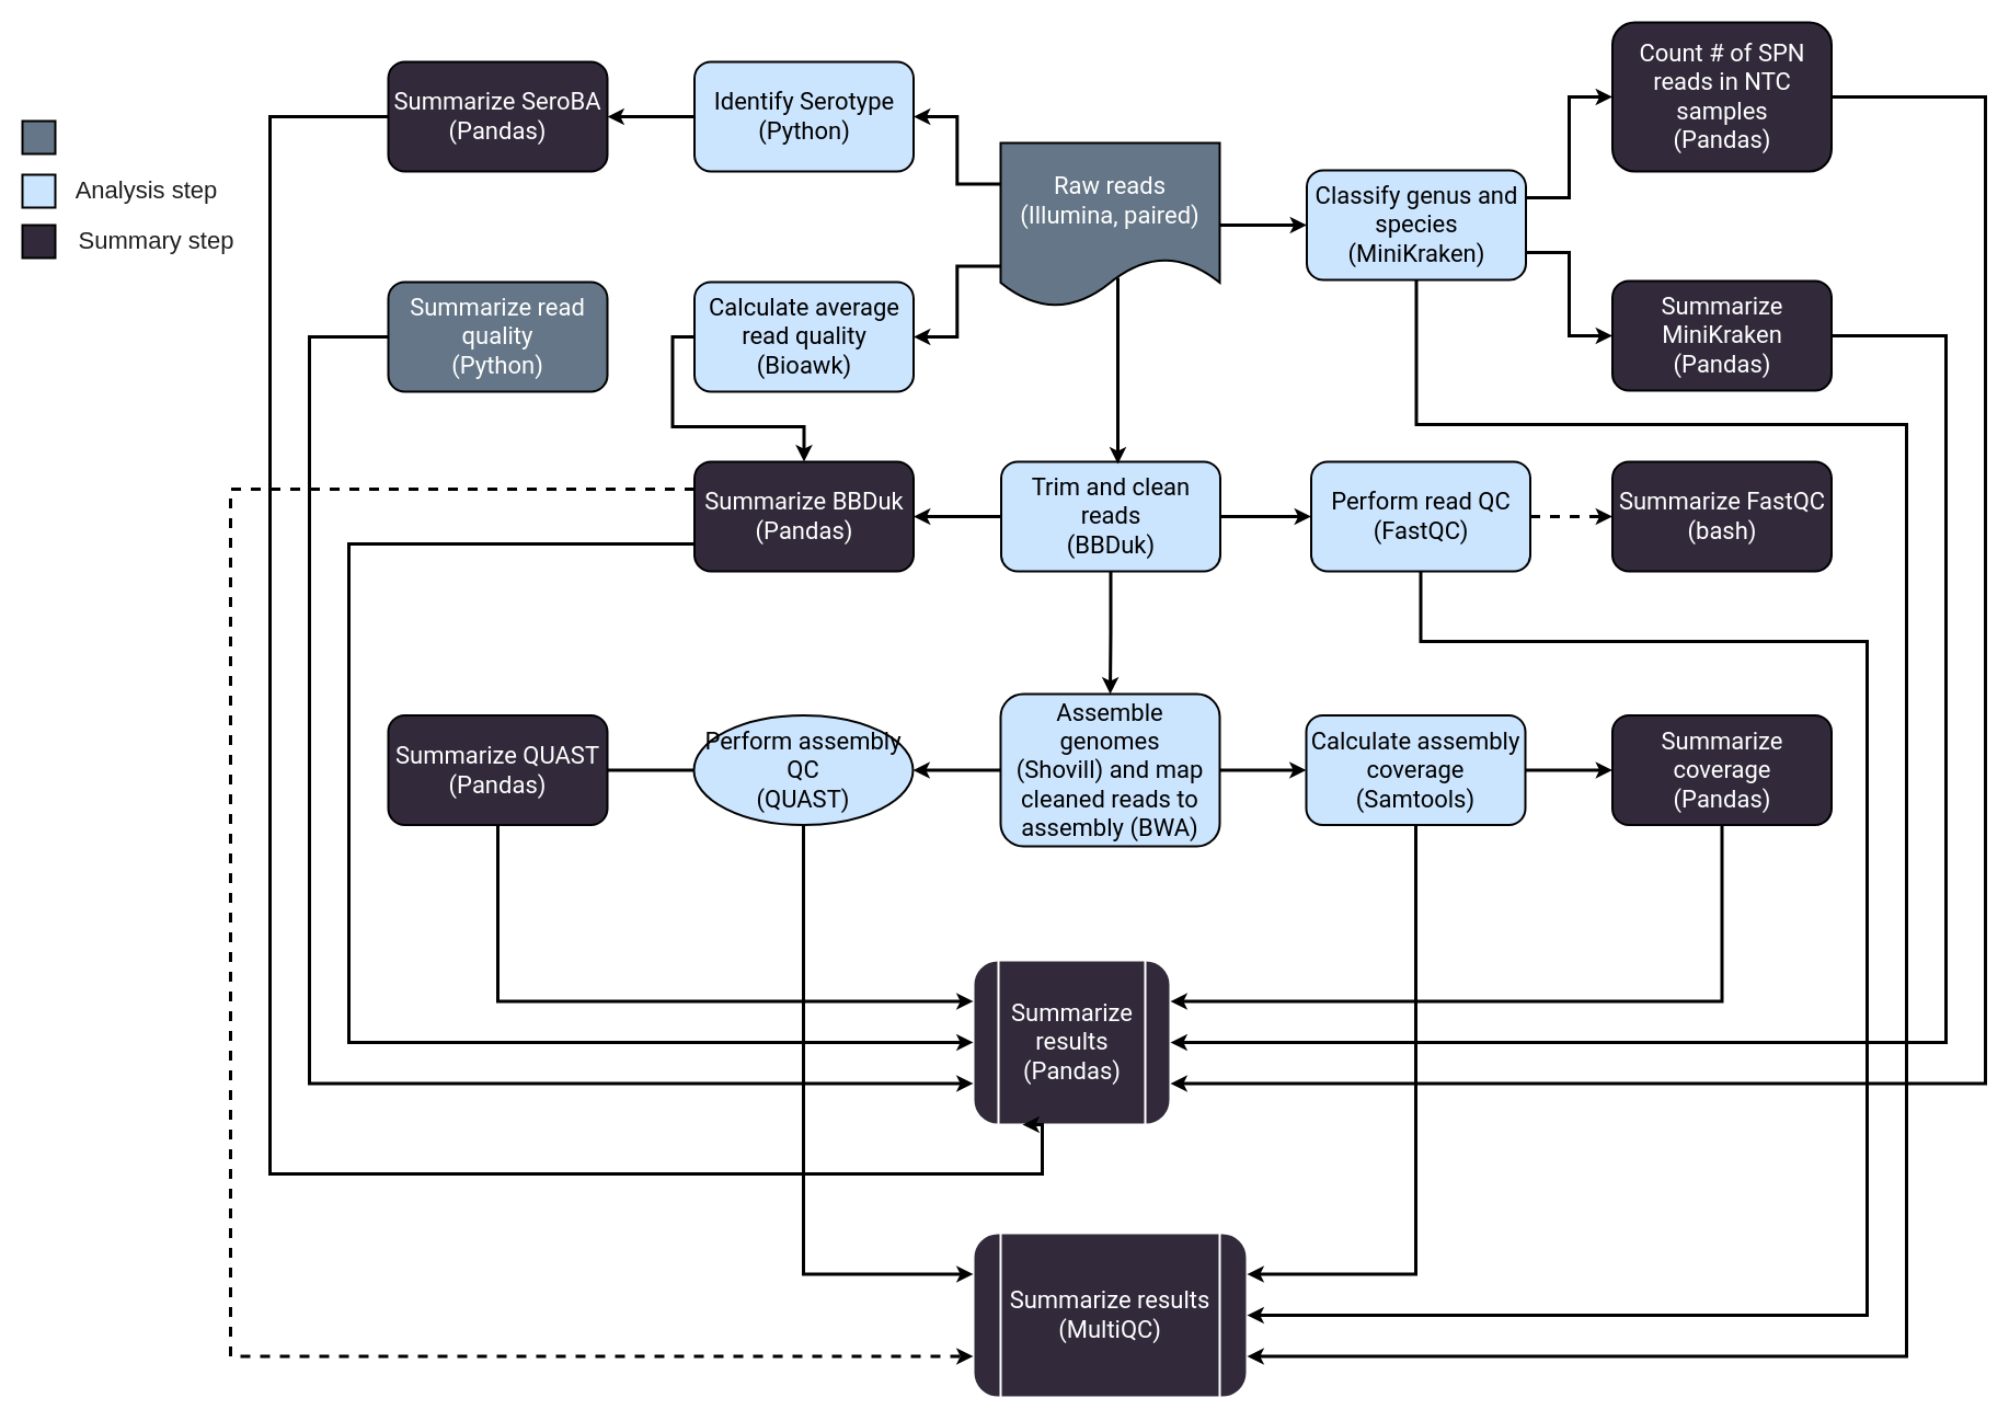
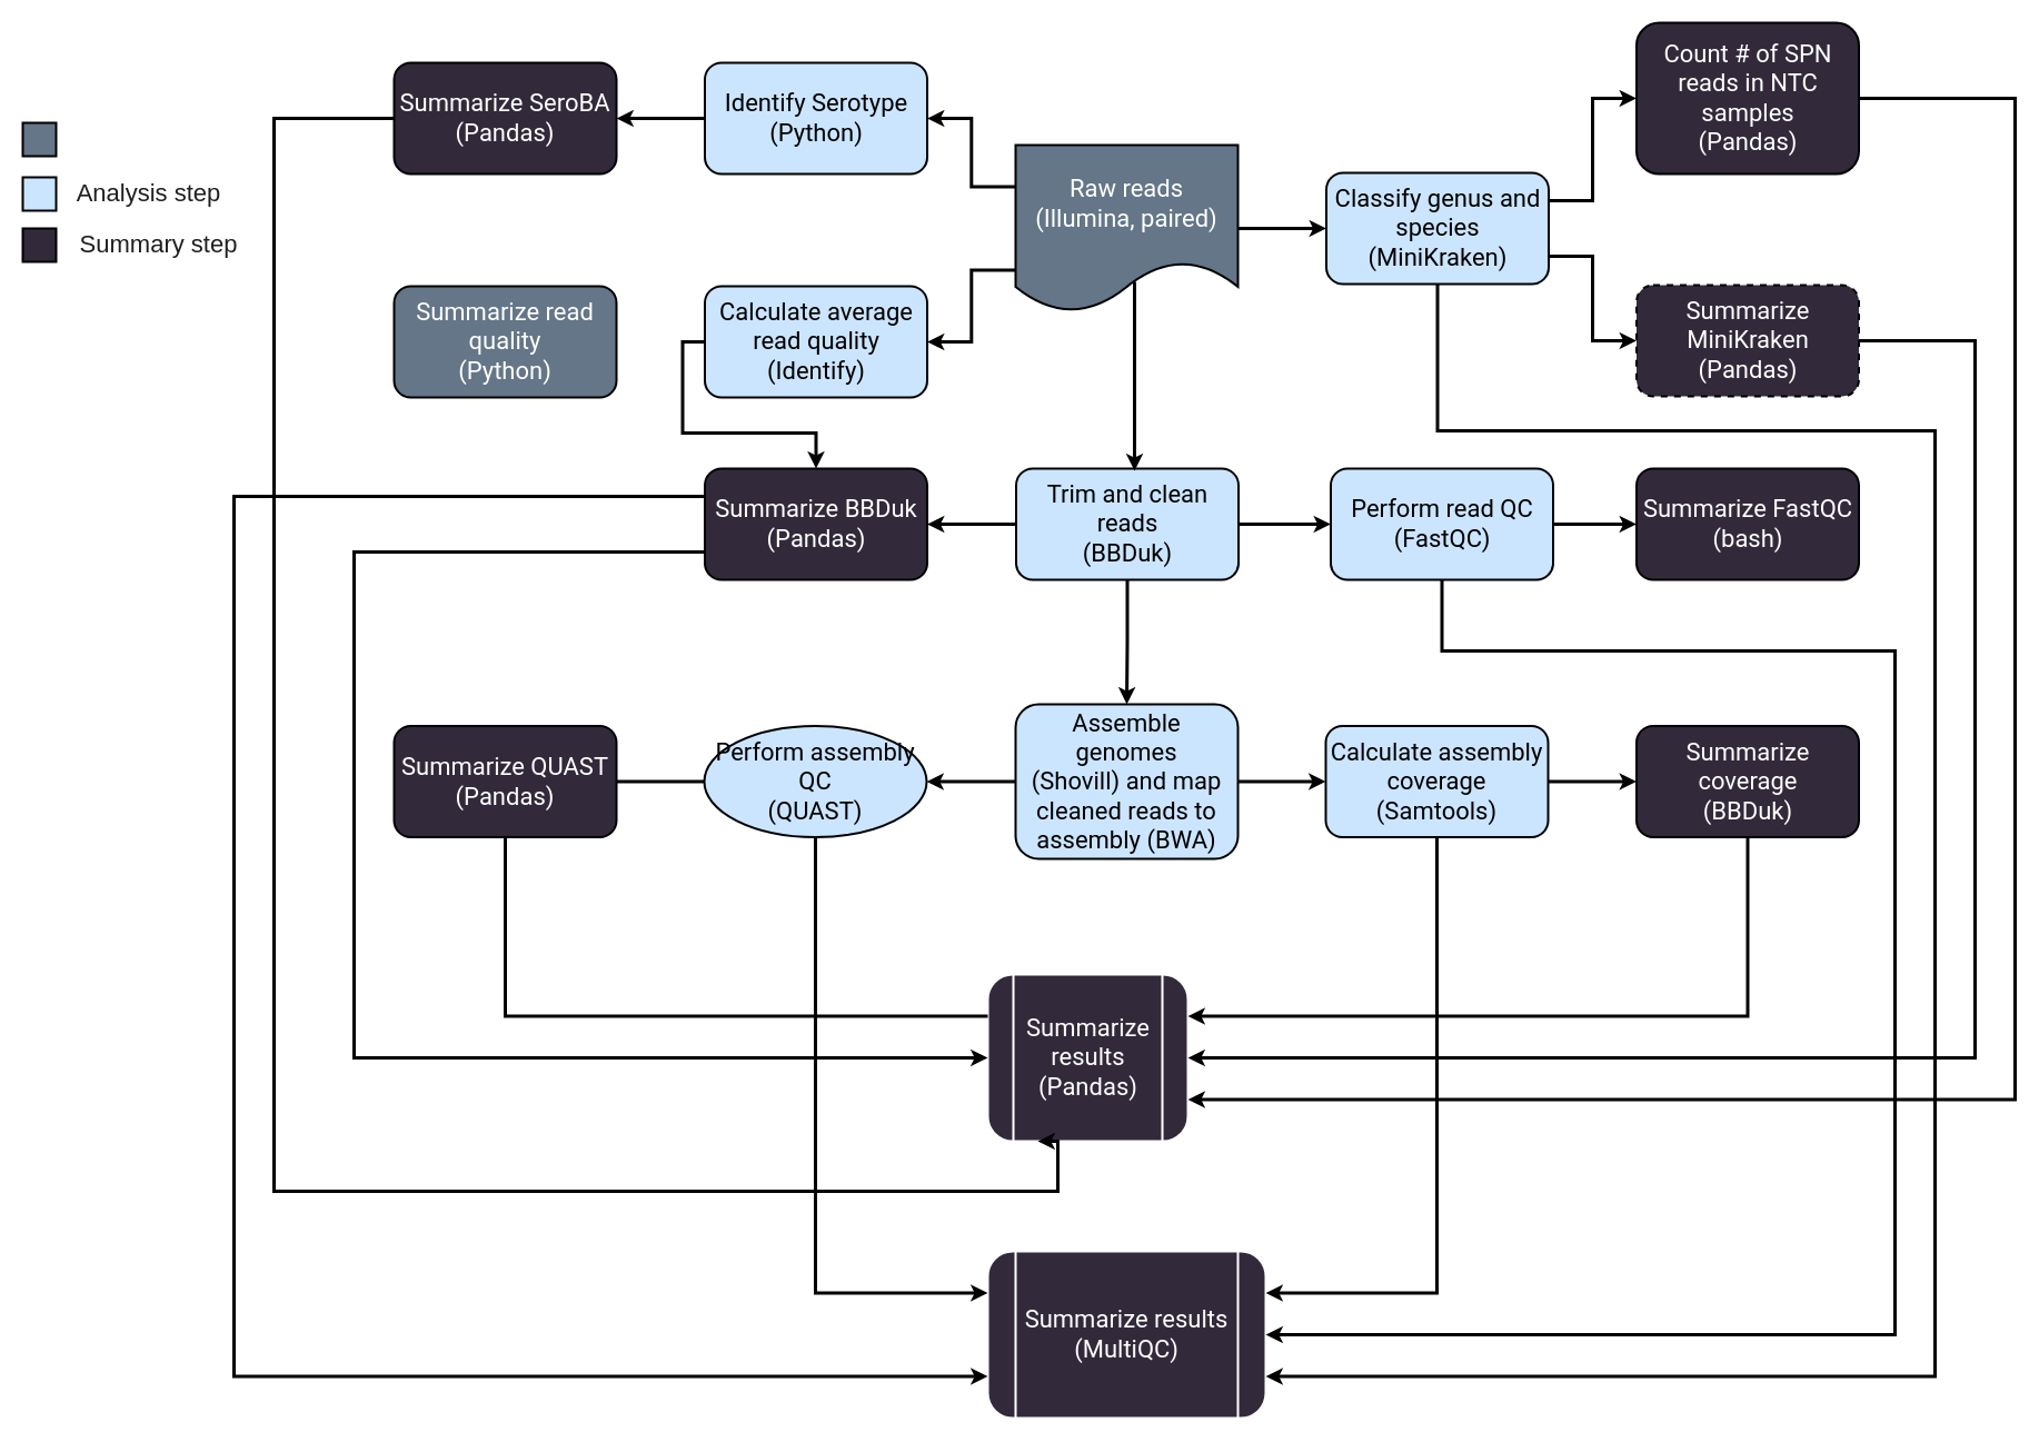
- <mxCell id="33" value="&lt;div&gt;&lt;font color=&quot;#FFFFFF&quot;&gt;Summarize MiniKraken&lt;br&gt;&lt;/font&gt;&lt;/div&gt;&lt;div&gt;&lt;font color=&quot;#FFFFFF&quot;&gt;(Pandas)&lt;/font&gt;&lt;/div&gt;" style="rounded=1;whiteSpace=wrap;html=1;fontFamily=Roboto;fontSize=22;fillColor=#322A3B;strokeColor=#000000;fontSource=https%3A%2F%2Ffonts.googleapis.com%2Fcss%3Ffamily%3DRoboto;strokeWidth=2;" parent="32" vertex="1"><mxGeometry y="236" width="200" height="100" as="geometry" /></mxCell>
+ <mxCell id="33" value="&lt;div&gt;&lt;font color=&quot;#FFFFFF&quot;&gt;Summarize MiniKraken&lt;br&gt;&lt;/font&gt;&lt;/div&gt;&lt;div&gt;&lt;font color=&quot;#FFFFFF&quot;&gt;(Pandas)&lt;/font&gt;&lt;/div&gt;" style="rounded=1;whiteSpace=wrap;html=1;fontFamily=Roboto;fontSize=22;fillColor=#322A3B;strokeColor=#000000;fontSource=https%3A%2F%2Ffonts.googleapis.com%2Fcss%3Ffamily%3DRoboto;strokeWidth=2;dashed=1;" parent="32" vertex="1"><mxGeometry y="236" width="200" height="100" as="geometry" /></mxCell>
- <mxCell id="45" value="&lt;div style=&quot;font-size: 22px&quot;&gt;Calculate average read quality&lt;br&gt;&lt;/div&gt;&lt;div style=&quot;font-size: 22px&quot;&gt;(Bioawk)&lt;br style=&quot;font-size: 22px&quot;&gt;&lt;/div&gt;" style="rounded=1;whiteSpace=wrap;html=1;fontFamily=Roboto;fontSize=22;fillColor=#CCE5FF;strokeColor=#000000;fontSource=https%3A%2F%2Ffonts.googleapis.com%2Fcss%3Ffamily%3DRoboto;strokeWidth=2;container=0;" parent="39" vertex="1"><mxGeometry x="279.5" y="201" width="200" height="100" as="geometry" /></mxCell>
+ <mxCell id="45" value="&lt;div style=&quot;font-size: 22px&quot;&gt;Calculate average read quality&lt;br&gt;&lt;/div&gt;&lt;div style=&quot;font-size: 22px&quot;&gt;(Identify)&lt;br style=&quot;font-size: 22px&quot;&gt;&lt;/div&gt;" style="rounded=1;whiteSpace=wrap;html=1;fontFamily=Roboto;fontSize=22;fillColor=#CCE5FF;strokeColor=#000000;fontSource=https%3A%2F%2Ffonts.googleapis.com%2Fcss%3Ffamily%3DRoboto;strokeWidth=2;container=0;" parent="39" vertex="1"><mxGeometry x="279.5" y="201" width="200" height="100" as="geometry" /></mxCell>
- <mxCell id="8" style="edgeStyle=orthogonalEdgeStyle;rounded=0;orthogonalLoop=1;jettySize=auto;html=1;exitX=1;exitY=0.5;exitDx=0;exitDy=0;entryX=0;entryY=0.5;entryDx=0;entryDy=0;strokeWidth=3;fontColor=#FFFFFF;dashed=1;" edge="1" parent="1" source="10" target="11"><mxGeometry relative="1" as="geometry" /></mxCell>
+ <mxCell id="8" style="edgeStyle=orthogonalEdgeStyle;rounded=0;orthogonalLoop=1;jettySize=auto;html=1;exitX=1;exitY=0.5;exitDx=0;exitDy=0;entryX=0;entryY=0.5;entryDx=0;entryDy=0;strokeWidth=3;fontColor=#FFFFFF;" edge="1" parent="1" source="10" target="11"><mxGeometry relative="1" as="geometry" /></mxCell>
- <mxCell id="19" value="&lt;div&gt;&lt;font color=&quot;#FFFFFF&quot;&gt;Summarize coverage&lt;/font&gt;&lt;/div&gt;&lt;div&gt;&lt;font color=&quot;#FFFFFF&quot;&gt;(Pandas)&lt;/font&gt;&lt;/div&gt;" style="rounded=1;whiteSpace=wrap;html=1;fontFamily=Roboto;fontSize=22;fillColor=#322A3B;strokeColor=#000000;fontSource=https%3A%2F%2Ffonts.googleapis.com%2Fcss%3Ffamily%3DRoboto;strokeWidth=2;" parent="12" vertex="1"><mxGeometry x="1117.5" y="19.5" width="200" height="100" as="geometry" /></mxCell>
+ <mxCell id="19" value="&lt;div&gt;&lt;font color=&quot;#FFFFFF&quot;&gt;Summarize coverage&lt;/font&gt;&lt;/div&gt;&lt;div&gt;&lt;font color=&quot;#FFFFFF&quot;&gt;(BBDuk)&lt;/font&gt;&lt;/div&gt;" style="rounded=1;whiteSpace=wrap;html=1;fontFamily=Roboto;fontSize=22;fillColor=#322A3B;strokeColor=#000000;fontSource=https%3A%2F%2Ffonts.googleapis.com%2Fcss%3Ffamily%3DRoboto;strokeWidth=2;" parent="12" vertex="1"><mxGeometry x="1117.5" y="19.5" width="200" height="100" as="geometry" /></mxCell>
- <mxCell id="46" style="edgeStyle=orthogonalEdgeStyle;rounded=0;orthogonalLoop=1;jettySize=auto;html=1;exitX=0;exitY=0.5;exitDx=0;exitDy=0;entryX=0;entryY=0.75;entryDx=0;entryDy=0;strokeWidth=3;fontColor=#FFFFFF;" edge="1" parent="1" source="43" target="2"><mxGeometry relative="1" as="geometry"><Array as="points"><mxPoint x="282" y="307" /><mxPoint x="282" y="989" /></Array></mxGeometry></mxCell>
- <mxCell id="59" style="edgeStyle=orthogonalEdgeStyle;rounded=0;orthogonalLoop=1;jettySize=auto;html=1;exitX=0.5;exitY=1;exitDx=0;exitDy=0;entryX=0;entryY=0.25;entryDx=0;entryDy=0;strokeWidth=3;fontFamily=Roboto;fontSource=https%3A%2F%2Ffonts.googleapis.com%2Fcss%3Ffamily%3DRoboto;fontSize=22;fontColor=#FFFFFF;" edge="1" parent="1" source="20" target="2"><mxGeometry relative="1" as="geometry" /></mxCell>
+ <mxCell id="59" style="edgeStyle=orthogonalEdgeStyle;rounded=0;orthogonalLoop=1;jettySize=auto;html=1;exitX=0.5;exitY=1;exitDx=0;exitDy=0;entryX=0;entryY=0.25;entryDx=0;entryDy=0;strokeWidth=3;fontFamily=Roboto;fontSource=https%3A%2F%2Ffonts.googleapis.com%2Fcss%3Ffamily%3DRoboto;fontSize=22;fontColor=#FFFFFF;endArrow=none;" edge="1" parent="1" source="20" target="2"><mxGeometry relative="1" as="geometry" /></mxCell>
- <mxCell id="22" style="edgeStyle=orthogonalEdgeStyle;rounded=0;orthogonalLoop=1;jettySize=auto;html=1;exitX=0;exitY=0.25;exitDx=0;exitDy=0;entryX=0;entryY=0.75;entryDx=0;entryDy=0;strokeWidth=3;fontFamily=Roboto;fontSource=https%3A%2F%2Ffonts.googleapis.com%2Fcss%3Ffamily%3DRoboto;fontSize=22;fontColor=#FFFFFF;dashed=1;" edge="1" parent="1" source="24" target="4"><mxGeometry relative="1" as="geometry"><Array as="points"><mxPoint x="210" y="446" /><mxPoint x="210" y="1237" /></Array></mxGeometry></mxCell>
+ <mxCell id="22" style="edgeStyle=orthogonalEdgeStyle;rounded=0;orthogonalLoop=1;jettySize=auto;html=1;exitX=0;exitY=0.25;exitDx=0;exitDy=0;entryX=0;entryY=0.75;entryDx=0;entryDy=0;strokeWidth=3;fontFamily=Roboto;fontSource=https%3A%2F%2Ffonts.googleapis.com%2Fcss%3Ffamily%3DRoboto;fontSize=22;fontColor=#FFFFFF;" edge="1" parent="1" source="24" target="4"><mxGeometry relative="1" as="geometry"><Array as="points"><mxPoint x="210" y="446" /><mxPoint x="210" y="1237" /></Array></mxGeometry></mxCell>
